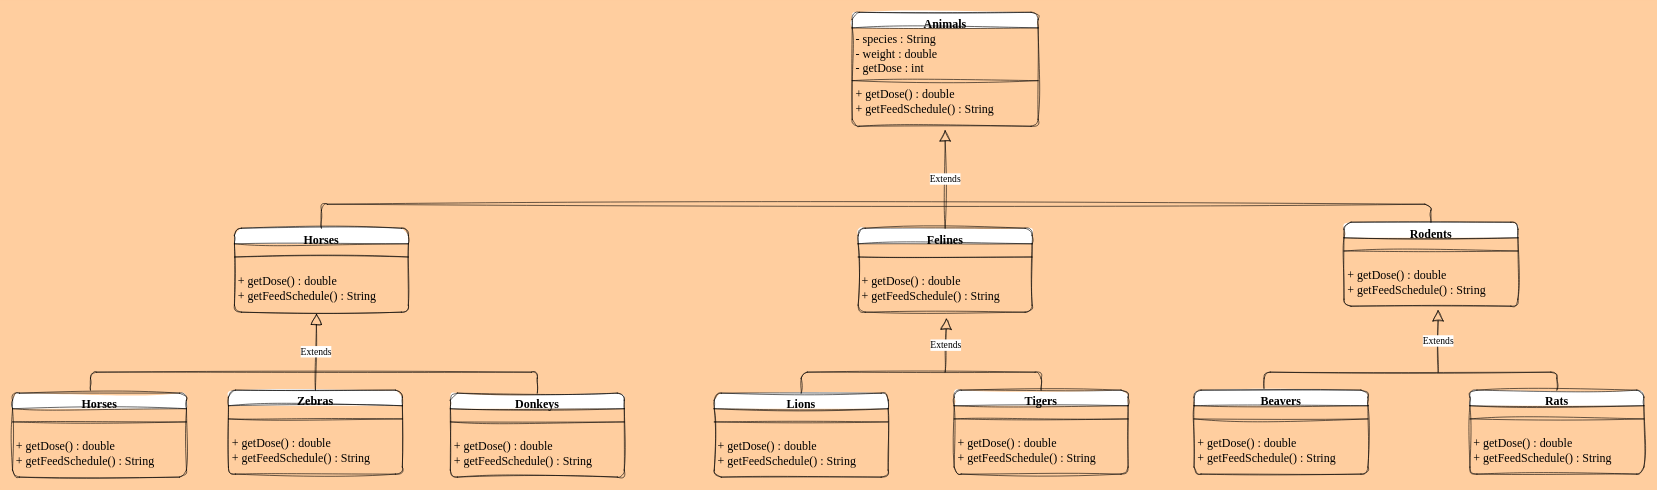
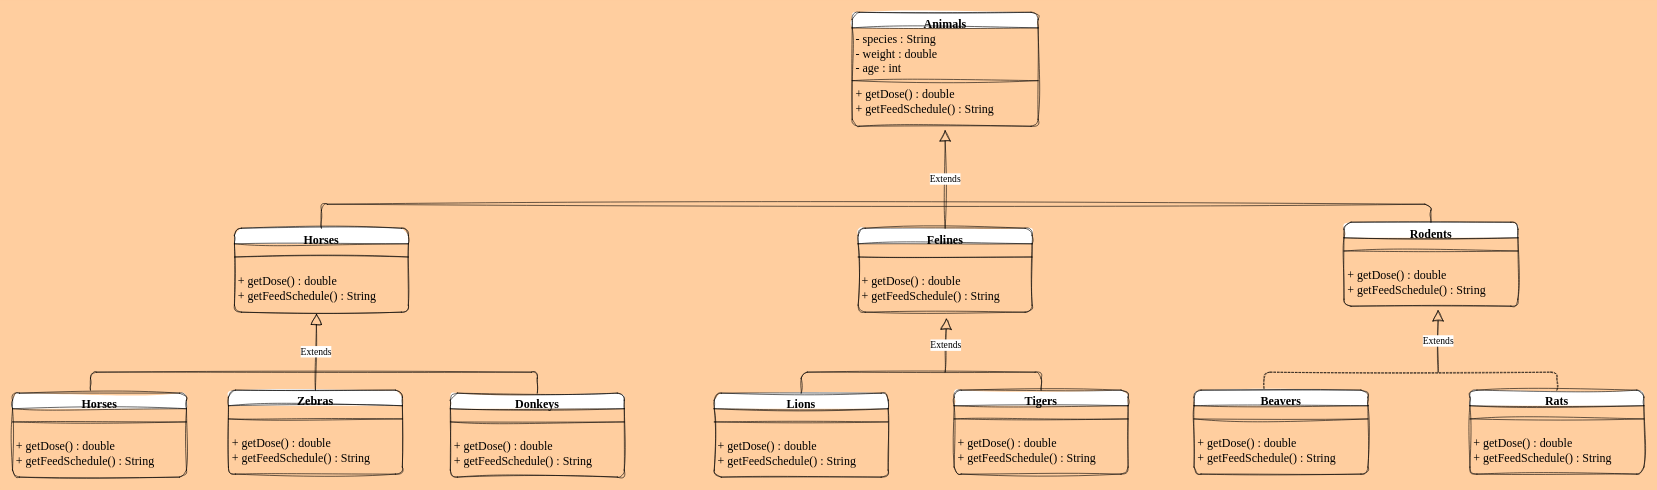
- <mxCell id="3" value="- species : String&lt;br&gt;- weight : double&lt;br&gt;- getDose : int" style="text;strokeColor=none;fillColor=none;align=left;verticalAlign=top;spacingLeft=4;spacingRight=4;overflow=hidden;rotatable=0;points=[[0,0.5],[1,0.5]];portConstraint=eastwest;whiteSpace=wrap;html=1;fontSize=20;fontFamily=Architects Daughter;sketch=1;curveFitting=1;jiggle=2;rounded=1;" parent="2" vertex="1"><mxGeometry y="26" width="310" height="84" as="geometry" /></mxCell>
+ <mxCell id="3" value="- species : String&lt;br&gt;- weight : double&lt;br&gt;- age : int" style="text;strokeColor=none;fillColor=none;align=left;verticalAlign=top;spacingLeft=4;spacingRight=4;overflow=hidden;rotatable=0;points=[[0,0.5],[1,0.5]];portConstraint=eastwest;whiteSpace=wrap;html=1;fontSize=20;fontFamily=Architects Daughter;sketch=1;curveFitting=1;jiggle=2;rounded=1;" parent="2" vertex="1"><mxGeometry y="26" width="310" height="84" as="geometry" /></mxCell>
- <mxCell id="43" value="" style="endArrow=none;html=1;rounded=1;hachureGap=4;fontFamily=Architects Daughter;fontSource=https%3A%2F%2Ffonts.googleapis.com%2Fcss%3Ffamily%3DArchitects%2BDaughter;fontSize=16;entryX=0.5;entryY=0;entryDx=0;entryDy=0;exitX=0.402;exitY=-0.021;exitDx=0;exitDy=0;exitPerimeter=0;sketch=1;curveFitting=1;jiggle=2;" parent="1" source="30" target="33" edge="1"><mxGeometry relative="1" as="geometry"><mxPoint x="2130" y="820" as="sourcePoint" /><mxPoint x="2290" y="820" as="targetPoint" /><Array as="points"><mxPoint x="2107" y="620" /><mxPoint x="2595" y="620" /></Array></mxGeometry></mxCell>
+ <mxCell id="43" value="" style="endArrow=none;html=1;rounded=1;hachureGap=4;fontFamily=Architects Daughter;fontSource=https%3A%2F%2Ffonts.googleapis.com%2Fcss%3Ffamily%3DArchitects%2BDaughter;fontSize=16;entryX=0.5;entryY=0;entryDx=0;entryDy=0;exitX=0.402;exitY=-0.021;exitDx=0;exitDy=0;exitPerimeter=0;sketch=1;curveFitting=1;jiggle=2;dashed=1;" parent="1" source="30" target="33" edge="1"><mxGeometry relative="1" as="geometry"><mxPoint x="2130" y="820" as="sourcePoint" /><mxPoint x="2290" y="820" as="targetPoint" /><Array as="points"><mxPoint x="2107" y="620" /><mxPoint x="2595" y="620" /></Array></mxGeometry></mxCell>
